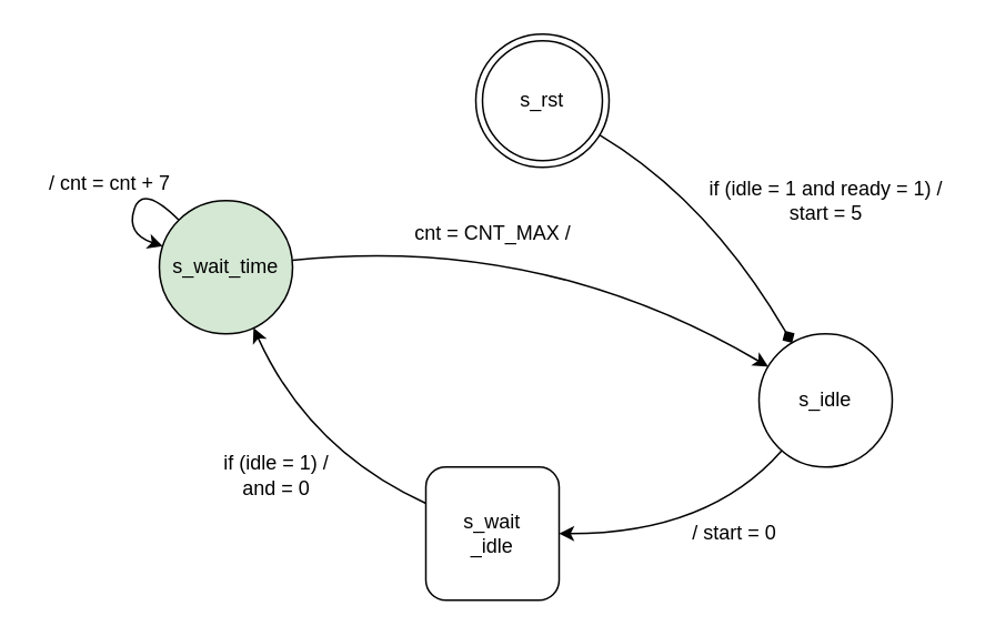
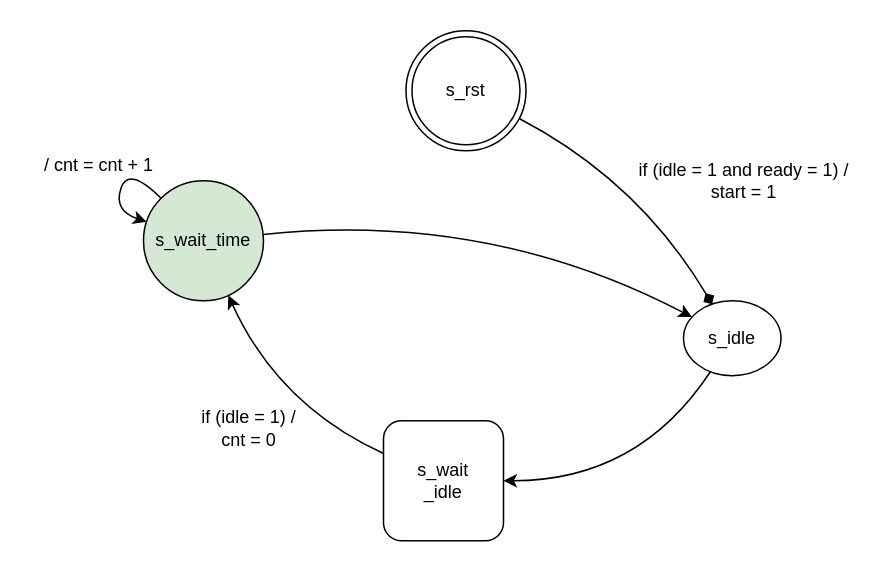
- <mxCell id="2" value="s_rst" style="ellipse;shape=doubleEllipse;whiteSpace=wrap;html=1;aspect=fixed;" vertex="1" parent="1"><mxGeometry x="285" y="20" width="80" height="80" as="geometry" /></mxCell>
+ <mxCell id="2" value="s_rst" style="ellipse;shape=doubleEllipse;whiteSpace=wrap;html=1;aspect=fixed;" vertex="1" parent="1"><mxGeometry x="270" y="20" width="80" height="80" as="geometry" /></mxCell>
- <mxCell id="13" value="/ cnt = cnt + 7" style="text;html=1;align=center;verticalAlign=middle;resizable=0;points=[];autosize=1;strokeColor=none;fillColor=none;" vertex="1" parent="1"><mxGeometry x="20" y="100" width="90" height="20" as="geometry" /></mxCell>
+ <mxCell id="13" value="/ cnt = cnt + 1" style="text;html=1;align=center;verticalAlign=middle;resizable=0;points=[];autosize=1;strokeColor=none;fillColor=none;" vertex="1" parent="1"><mxGeometry x="20" y="100" width="90" height="20" as="geometry" /></mxCell>
- <mxCell id="5" value="&lt;div&gt;if (idle = 1 and ready = 1) /&lt;/div&gt;&lt;div&gt;start = 5&lt;br&gt;&lt;/div&gt;" style="text;html=1;align=center;verticalAlign=middle;resizable=0;points=[];autosize=1;strokeColor=none;fillColor=none;" vertex="1" parent="1"><mxGeometry x="415" y="105" width="160" height="30" as="geometry" /></mxCell>
+ <mxCell id="5" value="&lt;div&gt;if (idle = 1 and ready = 1) /&lt;/div&gt;&lt;div&gt;start = 1&lt;br&gt;&lt;/div&gt;" style="text;html=1;align=center;verticalAlign=middle;resizable=0;points=[];autosize=1;strokeColor=none;fillColor=none;" vertex="1" parent="1"><mxGeometry x="415" y="105" width="160" height="30" as="geometry" /></mxCell>
- <mxCell id="15" value="cnt = CNT_MAX /" style="text;html=1;align=center;verticalAlign=middle;resizable=0;points=[];autosize=1;strokeColor=none;fillColor=none;" vertex="1" parent="1"><mxGeometry x="240" y="130" width="110" height="20" as="geometry" /></mxCell>
- <mxCell id="3" value="&lt;div&gt;s_idle&lt;/div&gt;" style="ellipse;whiteSpace=wrap;html=1;aspect=fixed;" vertex="1" parent="1"><mxGeometry x="455" y="200" width="80" height="80" as="geometry" /></mxCell>
+ <mxCell id="3" value="&lt;div&gt;s_idle&lt;/div&gt;" style="ellipse;whiteSpace=wrap;html=1;aspect=fixed;" vertex="1" parent="1"><mxGeometry x="455" y="200" width="65" height="50" as="geometry" /></mxCell>
- <mxCell id="11" value="&lt;div&gt;if (idle = 1) /&lt;/div&gt;&lt;div&gt;and = 0&lt;br&gt;&lt;/div&gt;" style="text;html=1;align=center;verticalAlign=middle;resizable=0;points=[];autosize=1;strokeColor=none;fillColor=none;" vertex="1" parent="1"><mxGeometry x="125" y="270" width="80" height="30" as="geometry" /></mxCell>
+ <mxCell id="11" value="&lt;div&gt;if (idle = 1) /&lt;/div&gt;&lt;div&gt;cnt = 0&lt;br&gt;&lt;/div&gt;" style="text;html=1;align=center;verticalAlign=middle;resizable=0;points=[];autosize=1;strokeColor=none;fillColor=none;" vertex="1" parent="1"><mxGeometry x="125" y="270" width="80" height="30" as="geometry" /></mxCell>
- <mxCell id="8" value="/ start = 0" style="text;html=1;align=center;verticalAlign=middle;resizable=0;points=[];autosize=1;strokeColor=none;fillColor=none;" vertex="1" parent="1"><mxGeometry x="405" y="310" width="70" height="20" as="geometry" /></mxCell>
